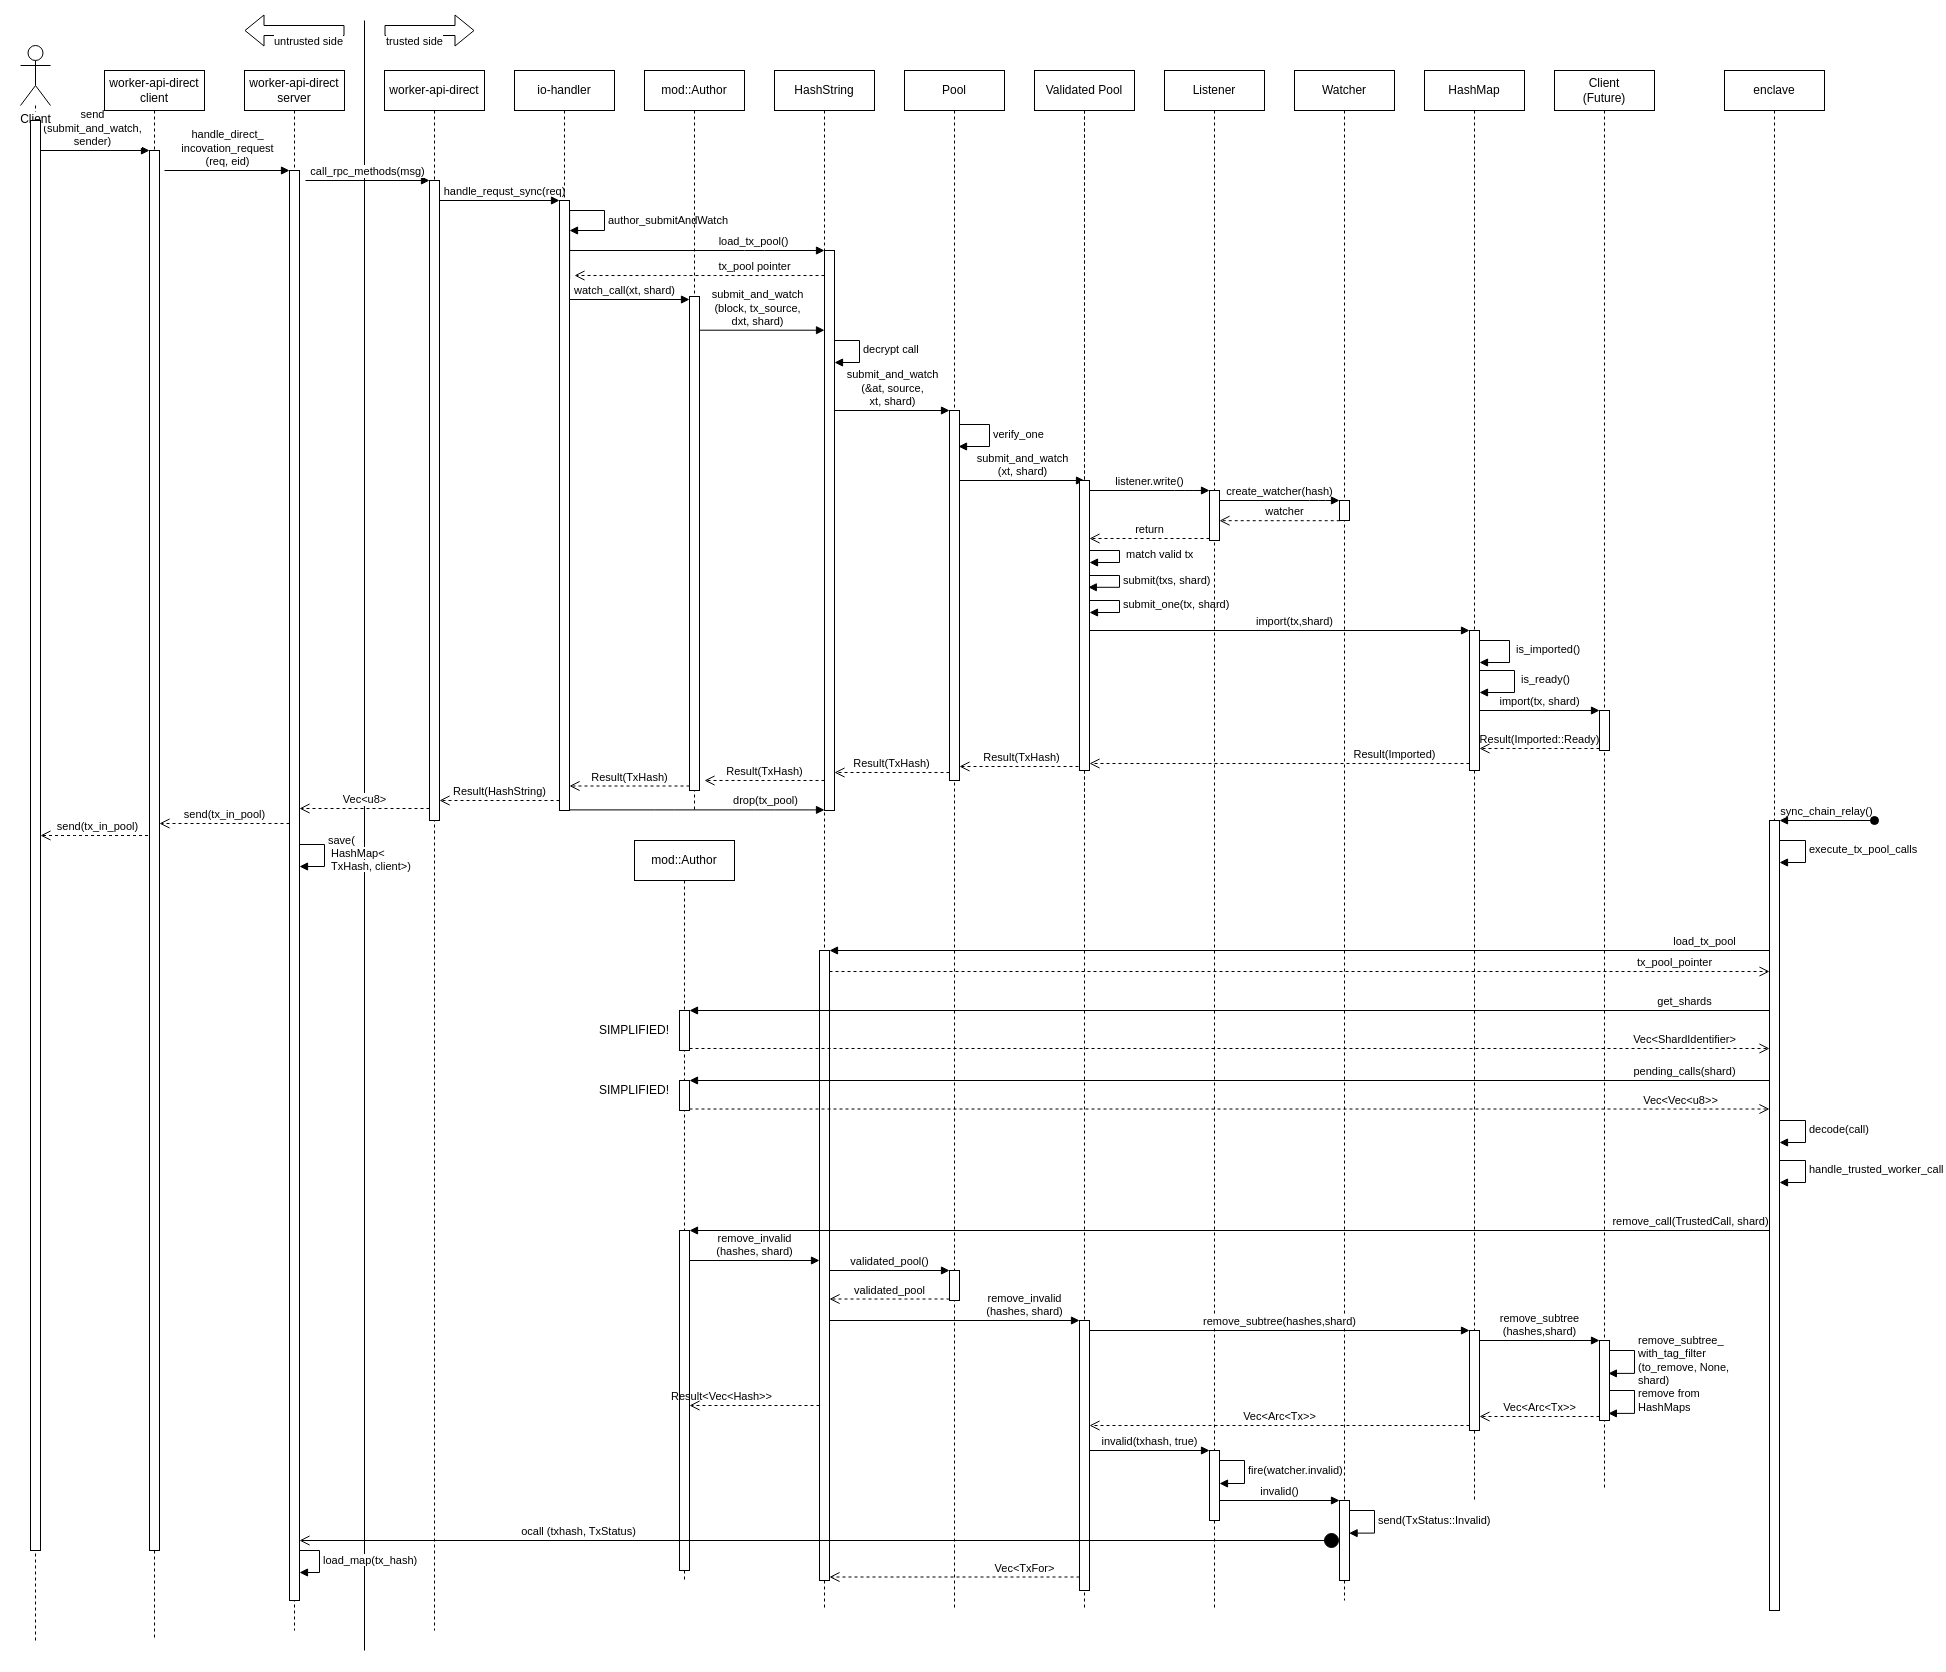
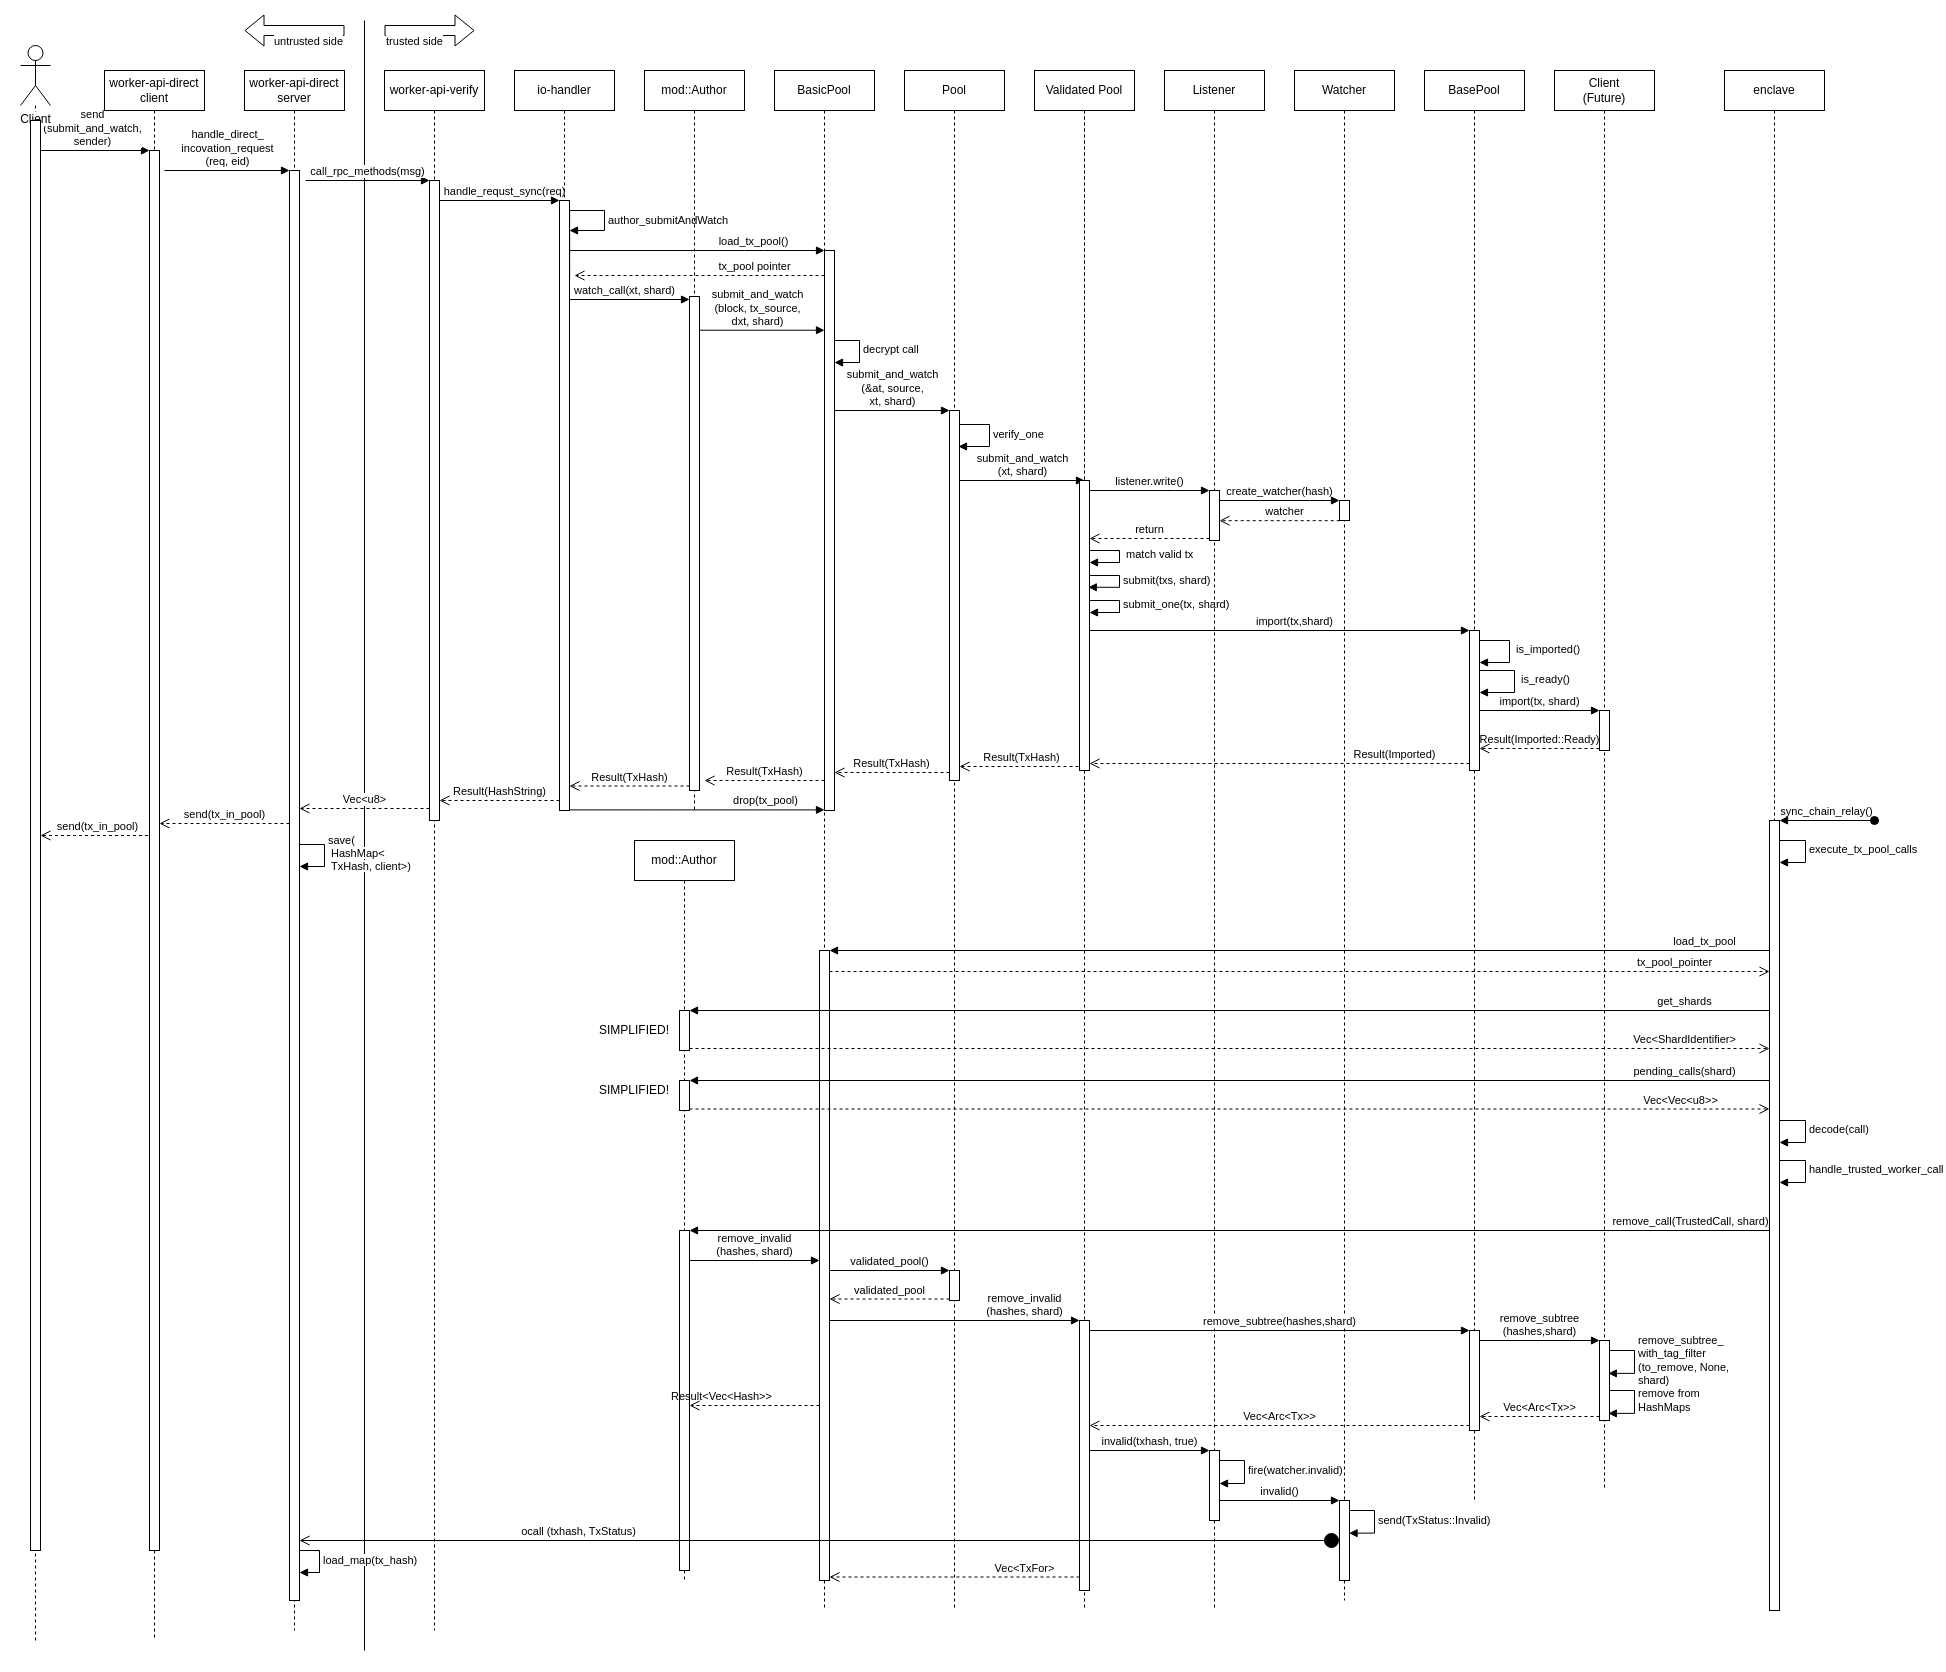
- <mxCell id="32" value="&lt;div&gt;worker-api-direct&lt;/div&gt;" style="shape=umlLifeline;perimeter=lifelinePerimeter;whiteSpace=wrap;html=1;container=1;collapsible=0;recursiveResize=0;outlineConnect=0;fontColor=#000000;" parent="1" vertex="1"><mxGeometry x="384" y="70" width="100" height="1560" as="geometry" /></mxCell>
+ <mxCell id="32" value="&lt;div&gt;worker-api-verify&lt;/div&gt;" style="shape=umlLifeline;perimeter=lifelinePerimeter;whiteSpace=wrap;html=1;container=1;collapsible=0;recursiveResize=0;outlineConnect=0;fontColor=#000000;" parent="1" vertex="1"><mxGeometry x="384" y="70" width="100" height="1560" as="geometry" /></mxCell>
- <mxCell id="38" value="&lt;div&gt;HashString&lt;/div&gt;" style="shape=umlLifeline;perimeter=lifelinePerimeter;whiteSpace=wrap;html=1;container=1;collapsible=0;recursiveResize=0;outlineConnect=0;fontColor=#000000;" parent="1" vertex="1"><mxGeometry x="774" y="70" width="100" height="1540" as="geometry" /></mxCell>
+ <mxCell id="38" value="&lt;div&gt;BasicPool&lt;/div&gt;" style="shape=umlLifeline;perimeter=lifelinePerimeter;whiteSpace=wrap;html=1;container=1;collapsible=0;recursiveResize=0;outlineConnect=0;fontColor=#000000;" parent="1" vertex="1"><mxGeometry x="774" y="70" width="100" height="1540" as="geometry" /></mxCell>
- <mxCell id="57" value="HashMap" style="shape=umlLifeline;perimeter=lifelinePerimeter;whiteSpace=wrap;html=1;container=1;collapsible=0;recursiveResize=0;outlineConnect=0;fontColor=#000000;" parent="1" vertex="1"><mxGeometry x="1424" y="70" width="100" height="1430" as="geometry" /></mxCell>
+ <mxCell id="57" value="BasePool" style="shape=umlLifeline;perimeter=lifelinePerimeter;whiteSpace=wrap;html=1;container=1;collapsible=0;recursiveResize=0;outlineConnect=0;fontColor=#000000;" parent="1" vertex="1"><mxGeometry x="1424" y="70" width="100" height="1430" as="geometry" /></mxCell>
